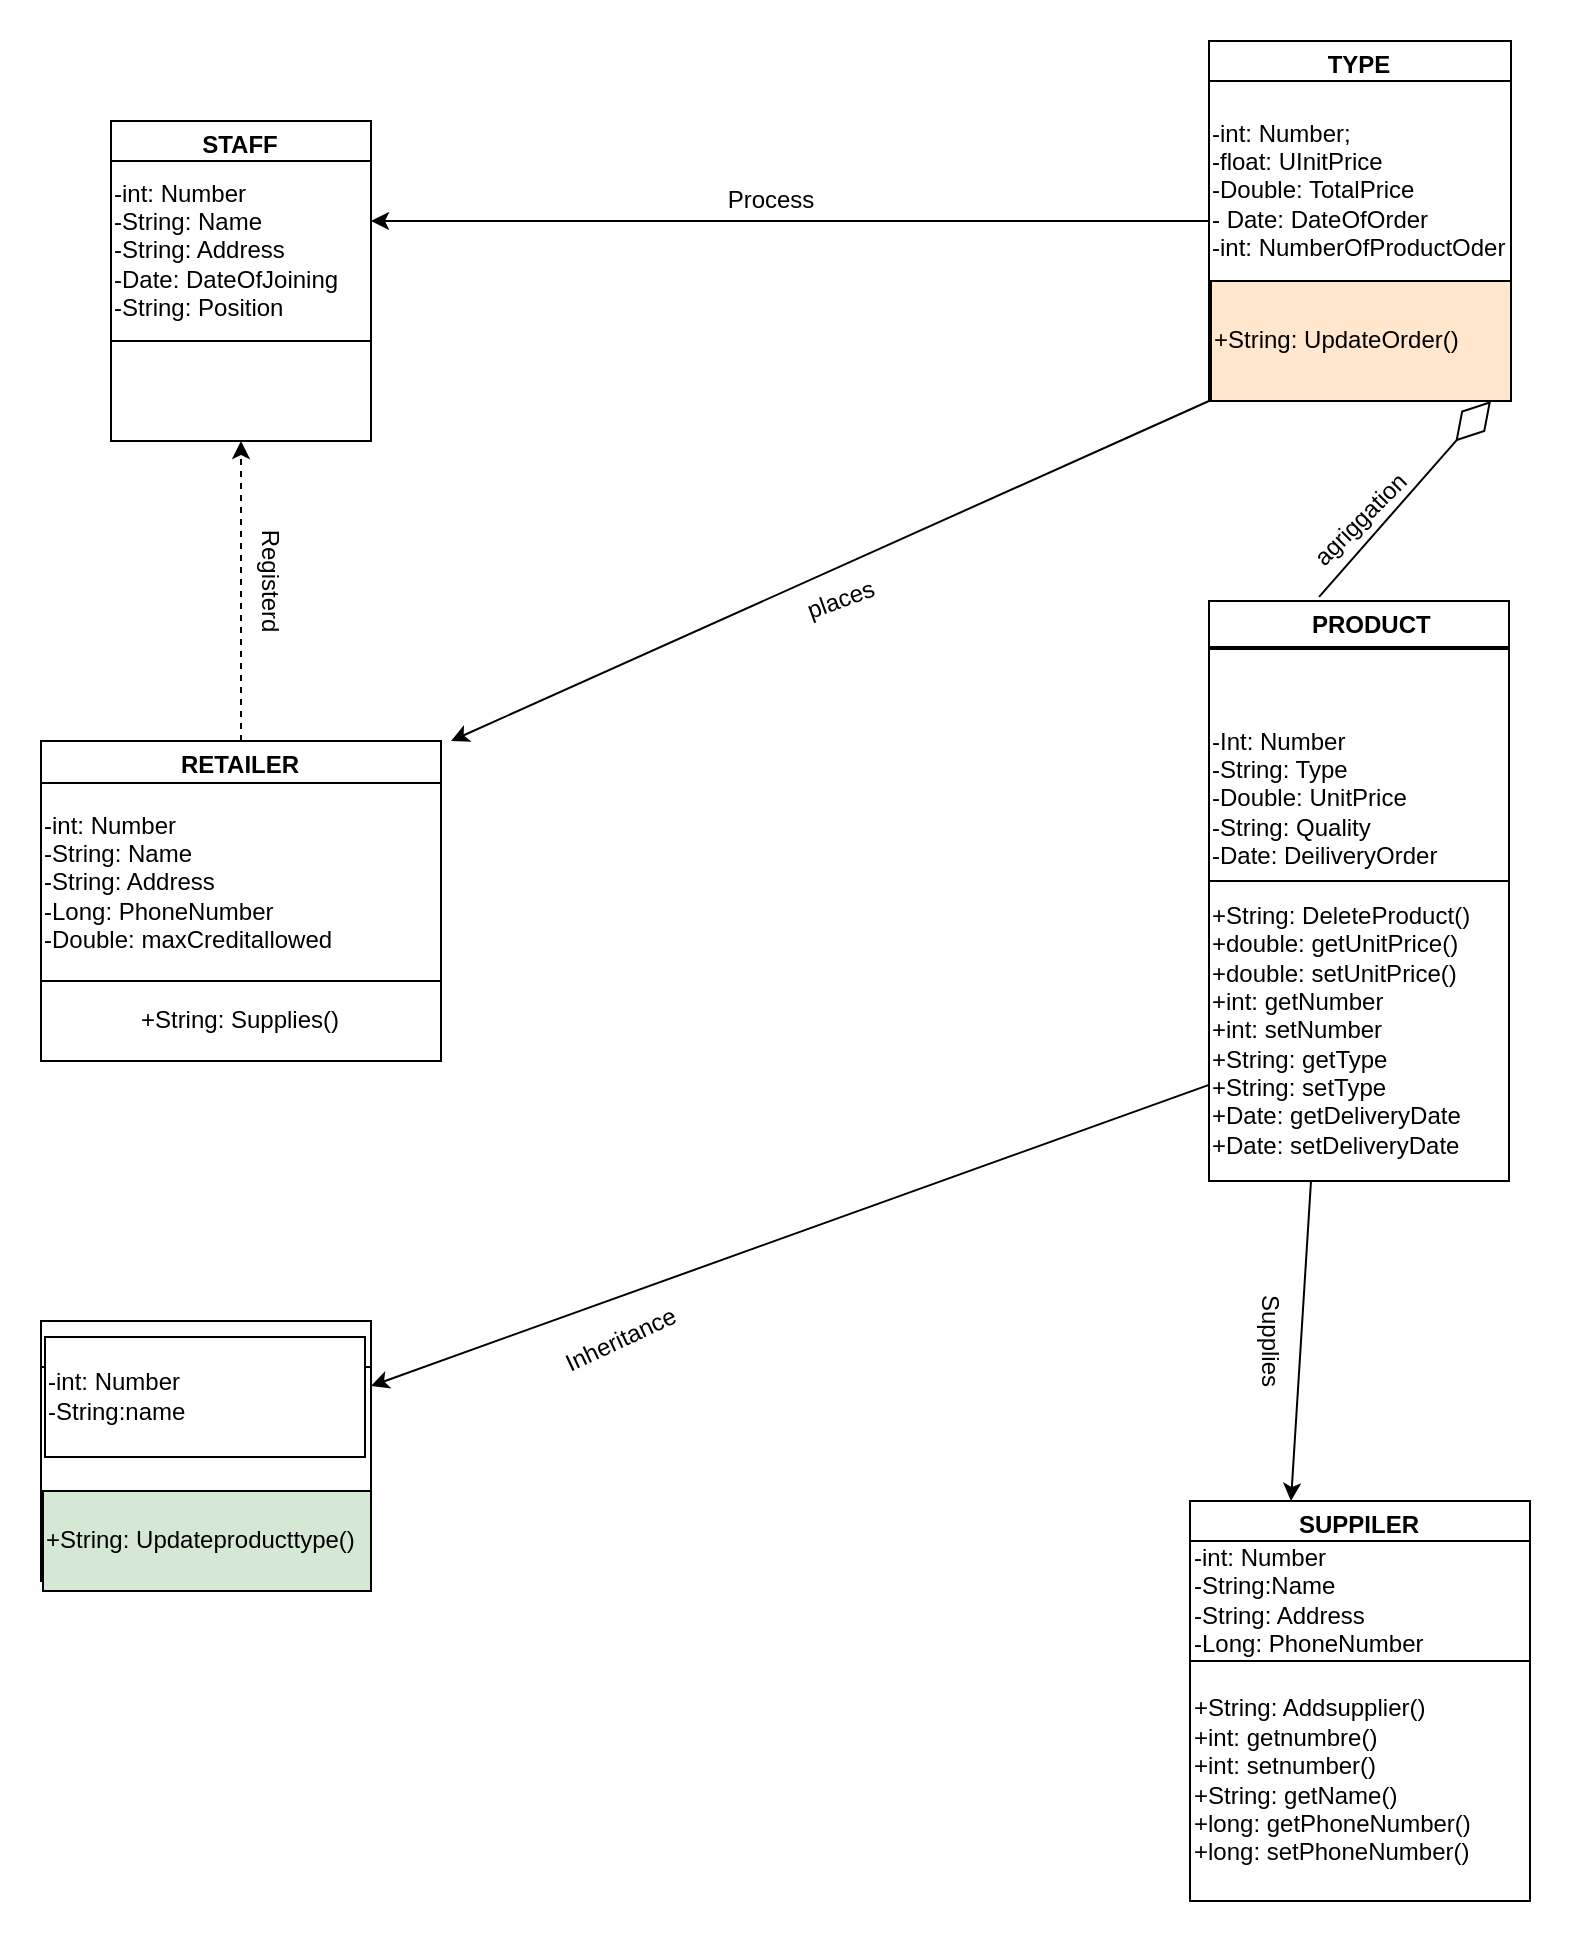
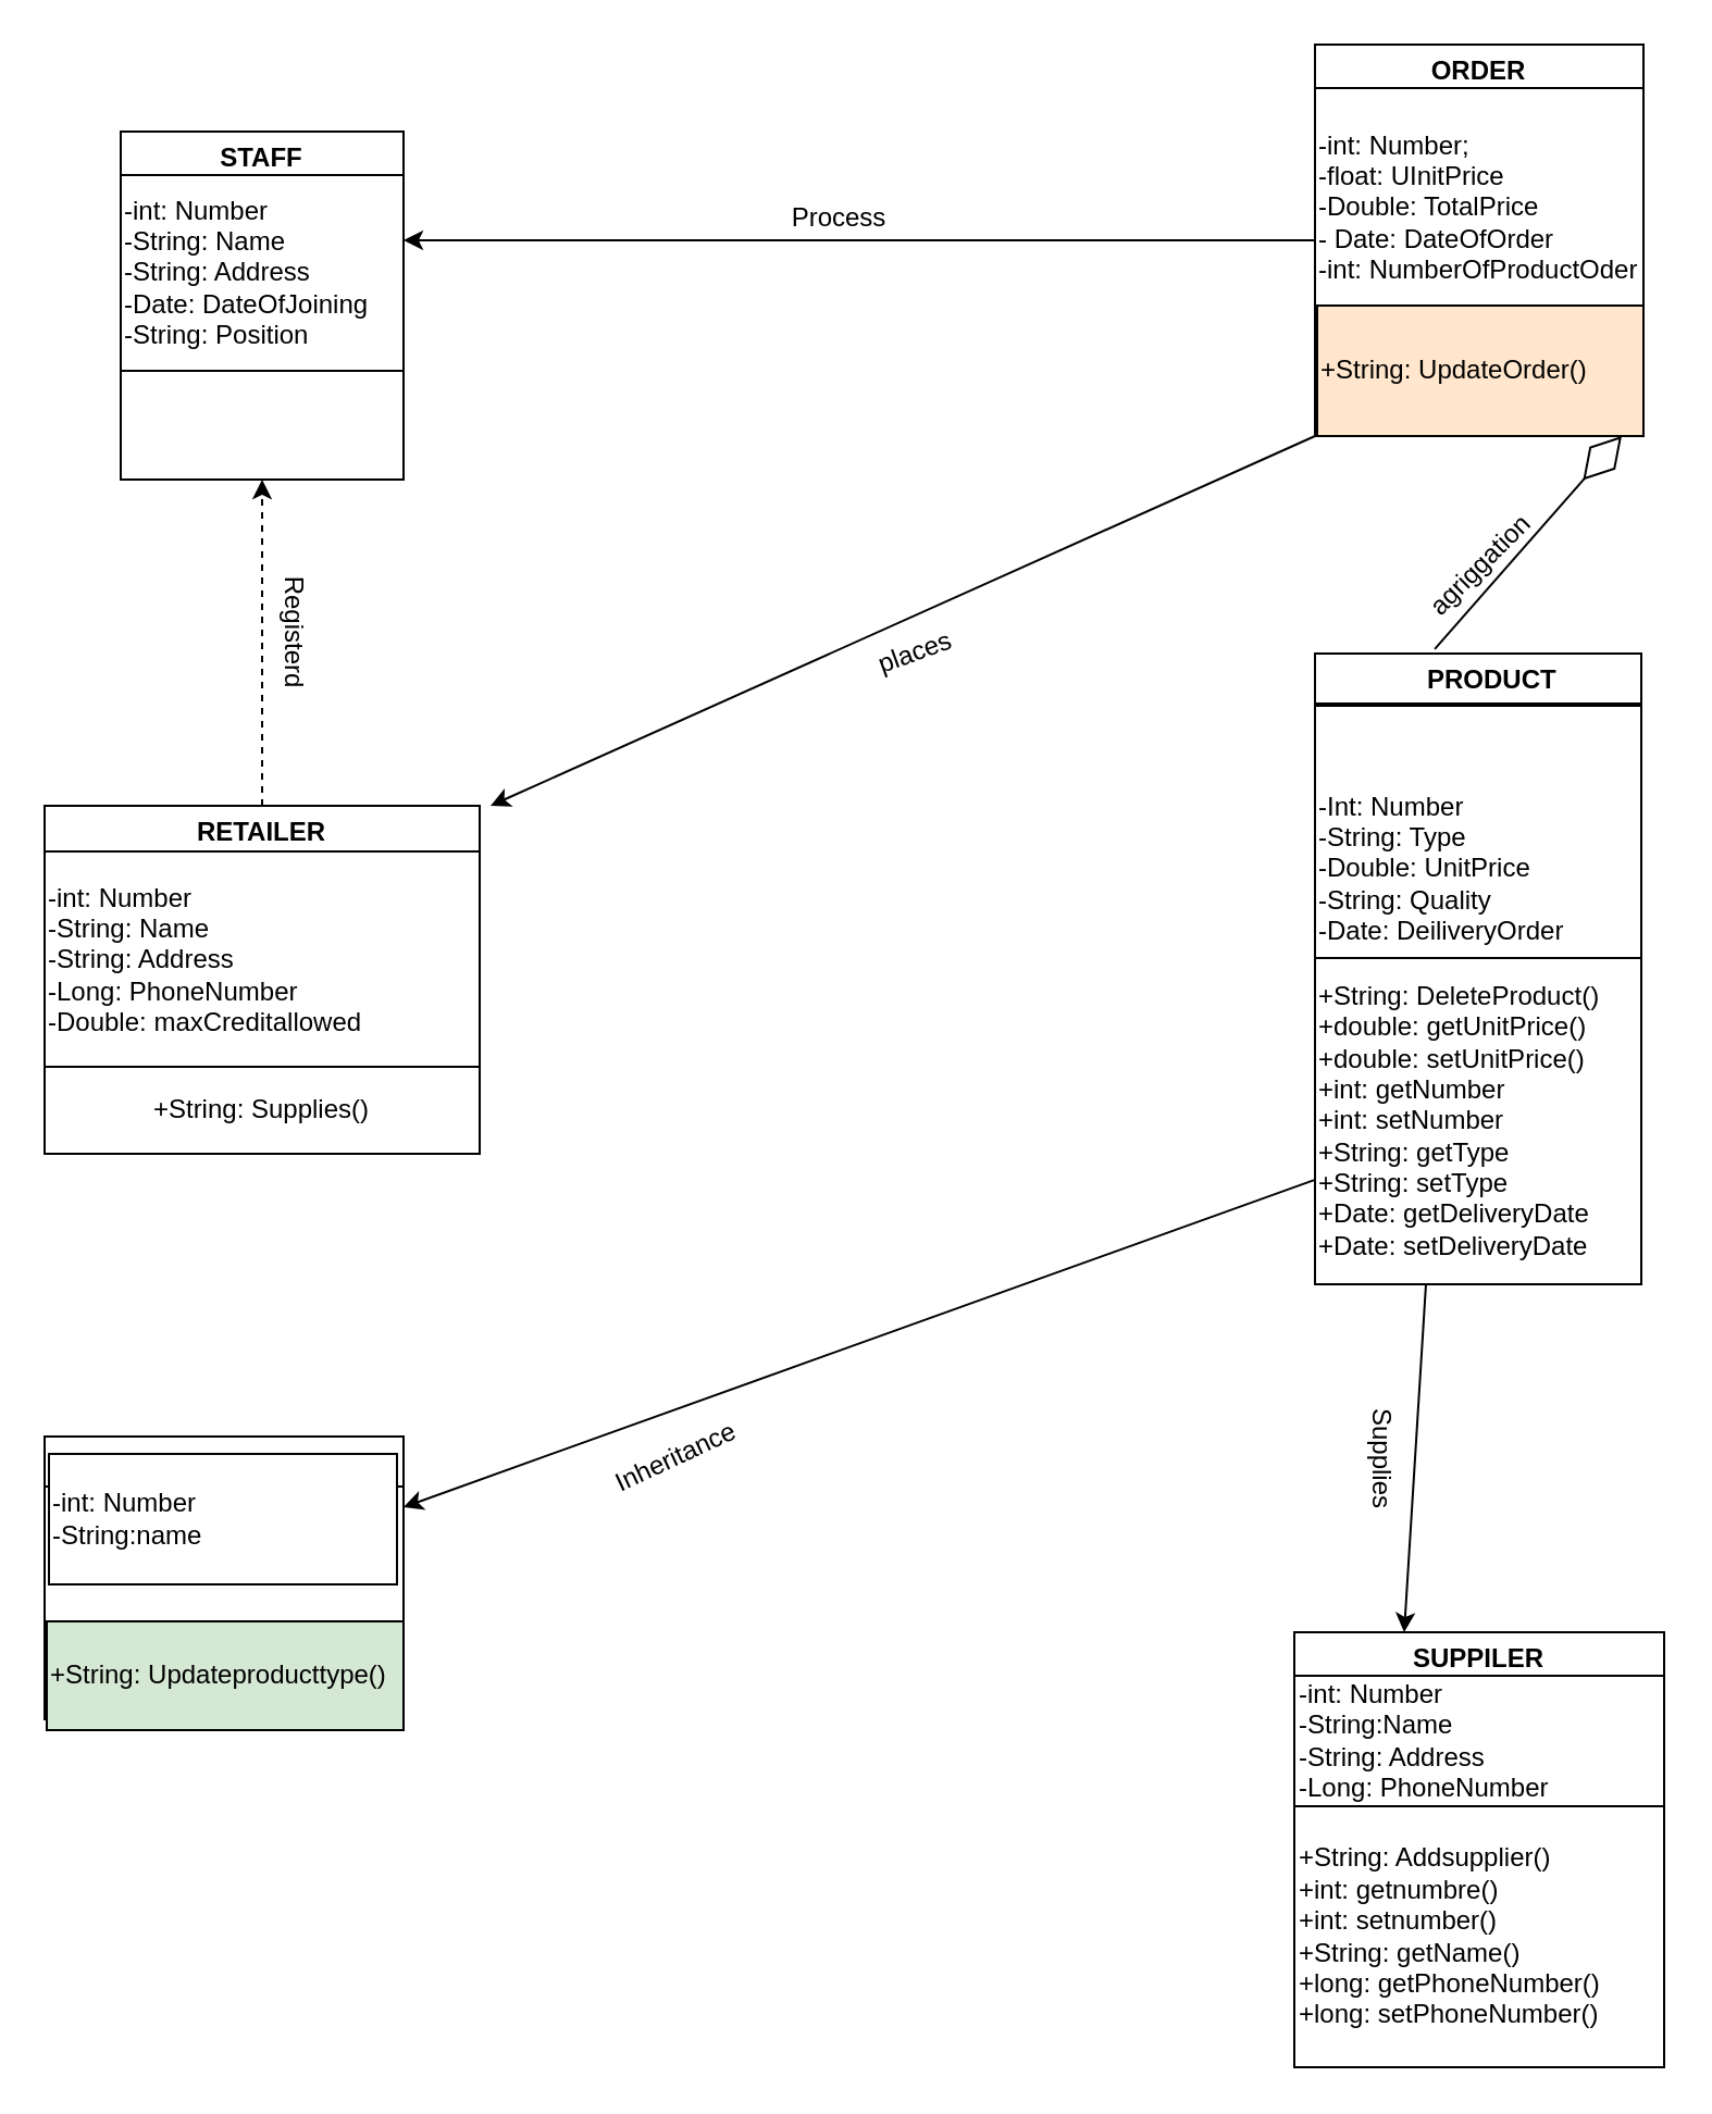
- <mxCell id="2" value="TYPE" style="swimlane;" vertex="1" parent="1"><mxGeometry x="604" y="20" width="151" height="180" as="geometry" /></mxCell>
+ <mxCell id="2" value="ORDER" style="swimlane;" vertex="1" parent="1"><mxGeometry x="604" y="20" width="151" height="180" as="geometry" /></mxCell>
